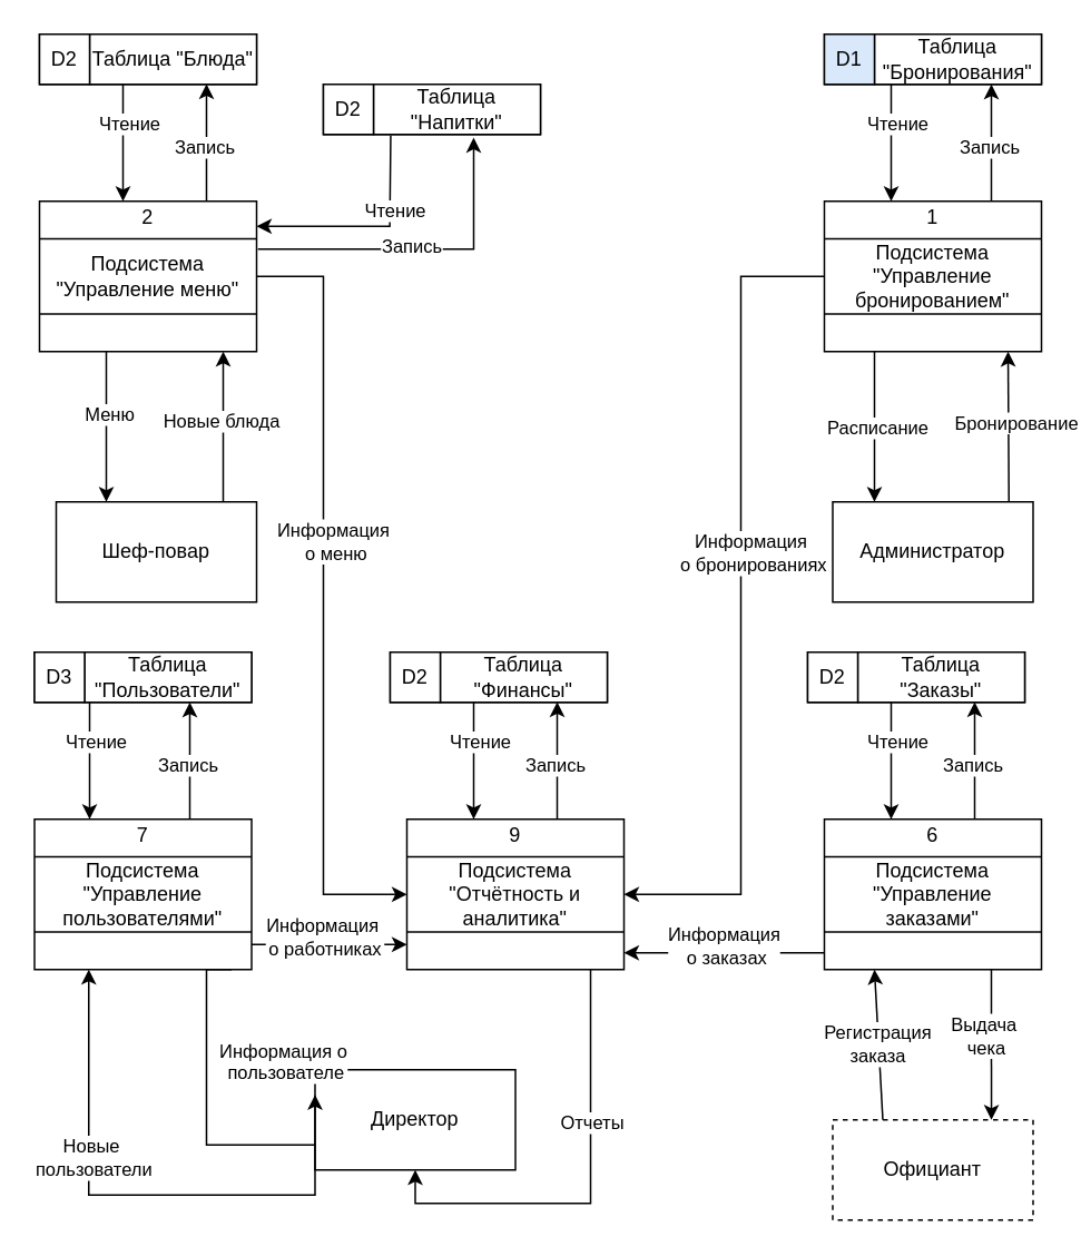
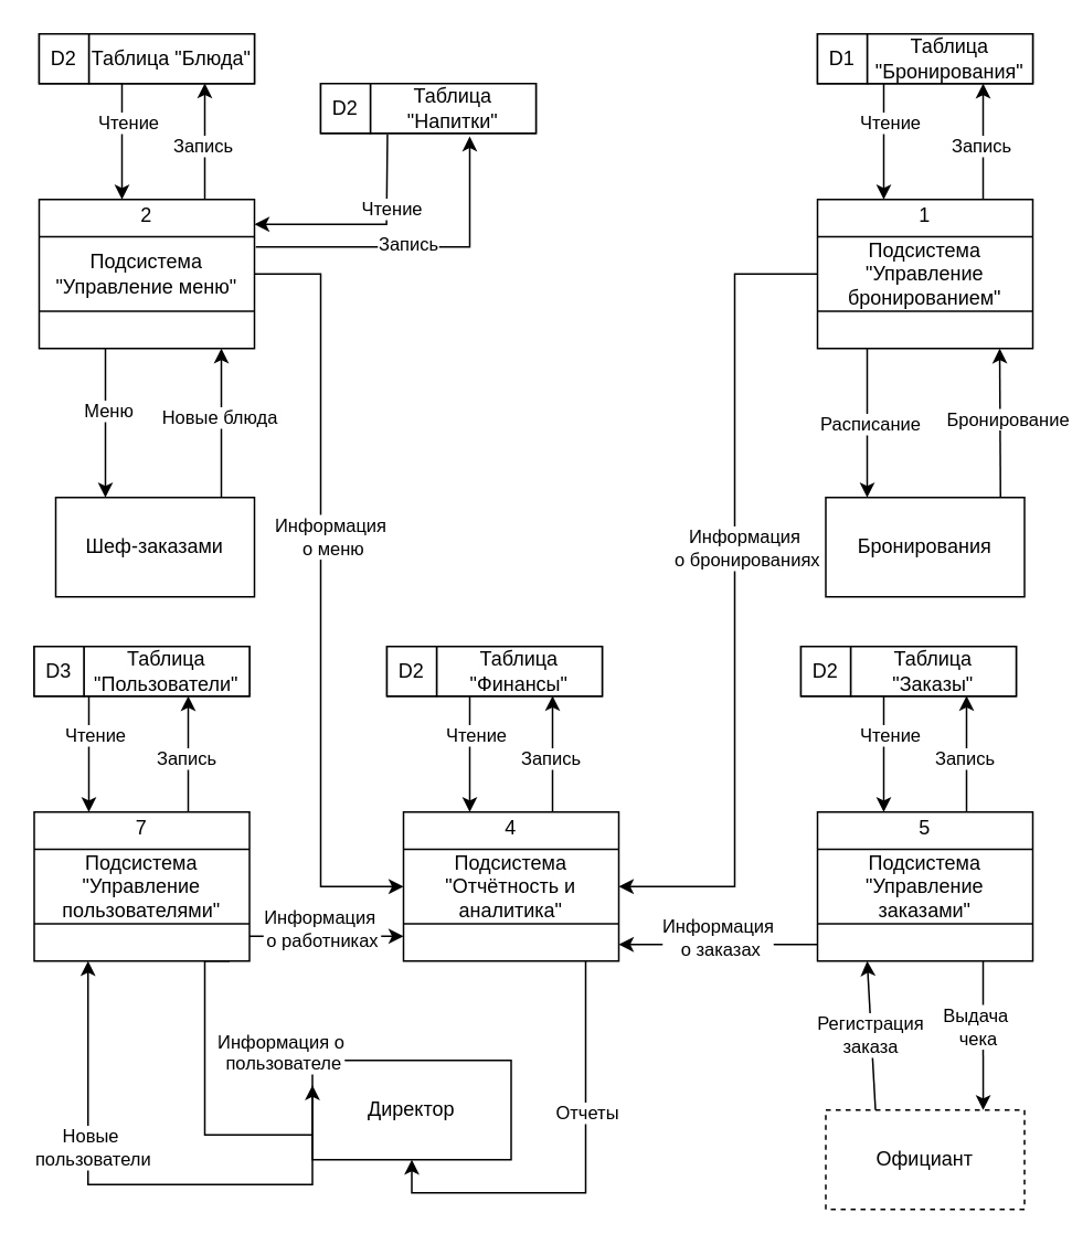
- <mxCell id="53" value="D1" style="rounded=0;whiteSpace=wrap;html=1;container=0;fillColor=#dae8fc;" vertex="1" parent="51"><mxGeometry width="30" height="30" as="geometry" /></mxCell>
+ <mxCell id="53" value="D1" style="rounded=0;whiteSpace=wrap;html=1;container=0;" vertex="1" parent="51"><mxGeometry width="30" height="30" as="geometry" /></mxCell>
- <mxCell id="2" value="Шеф-повар" style="rounded=0;whiteSpace=wrap;html=1;" vertex="1" parent="1"><mxGeometry x="33" y="300" width="120" height="60" as="geometry" /></mxCell>
+ <mxCell id="2" value="Шеф-заказами" style="rounded=0;whiteSpace=wrap;html=1;" vertex="1" parent="1"><mxGeometry x="33" y="300" width="120" height="60" as="geometry" /></mxCell>
- <mxCell id="4" value="Администратор" style="rounded=0;whiteSpace=wrap;html=1;" vertex="1" parent="1"><mxGeometry x="498" y="300" width="120" height="60" as="geometry" /></mxCell>
+ <mxCell id="4" value="Бронирования" style="rounded=0;whiteSpace=wrap;html=1;" vertex="1" parent="1"><mxGeometry x="498" y="300" width="120" height="60" as="geometry" /></mxCell>
- <mxCell id="64" value="9" style="text;html=1;align=center;verticalAlign=middle;whiteSpace=wrap;rounded=0;" vertex="1" parent="60"><mxGeometry width="130" height="20" as="geometry" /></mxCell>
+ <mxCell id="64" value="4" style="text;html=1;align=center;verticalAlign=middle;whiteSpace=wrap;rounded=0;" vertex="1" parent="60"><mxGeometry width="130" height="20" as="geometry" /></mxCell>
- <mxCell id="70" value="6" style="text;html=1;align=center;verticalAlign=middle;whiteSpace=wrap;rounded=0;" vertex="1" parent="66"><mxGeometry width="130" height="20" as="geometry" /></mxCell>
+ <mxCell id="70" value="5" style="text;html=1;align=center;verticalAlign=middle;whiteSpace=wrap;rounded=0;" vertex="1" parent="66"><mxGeometry width="130" height="20" as="geometry" /></mxCell>
